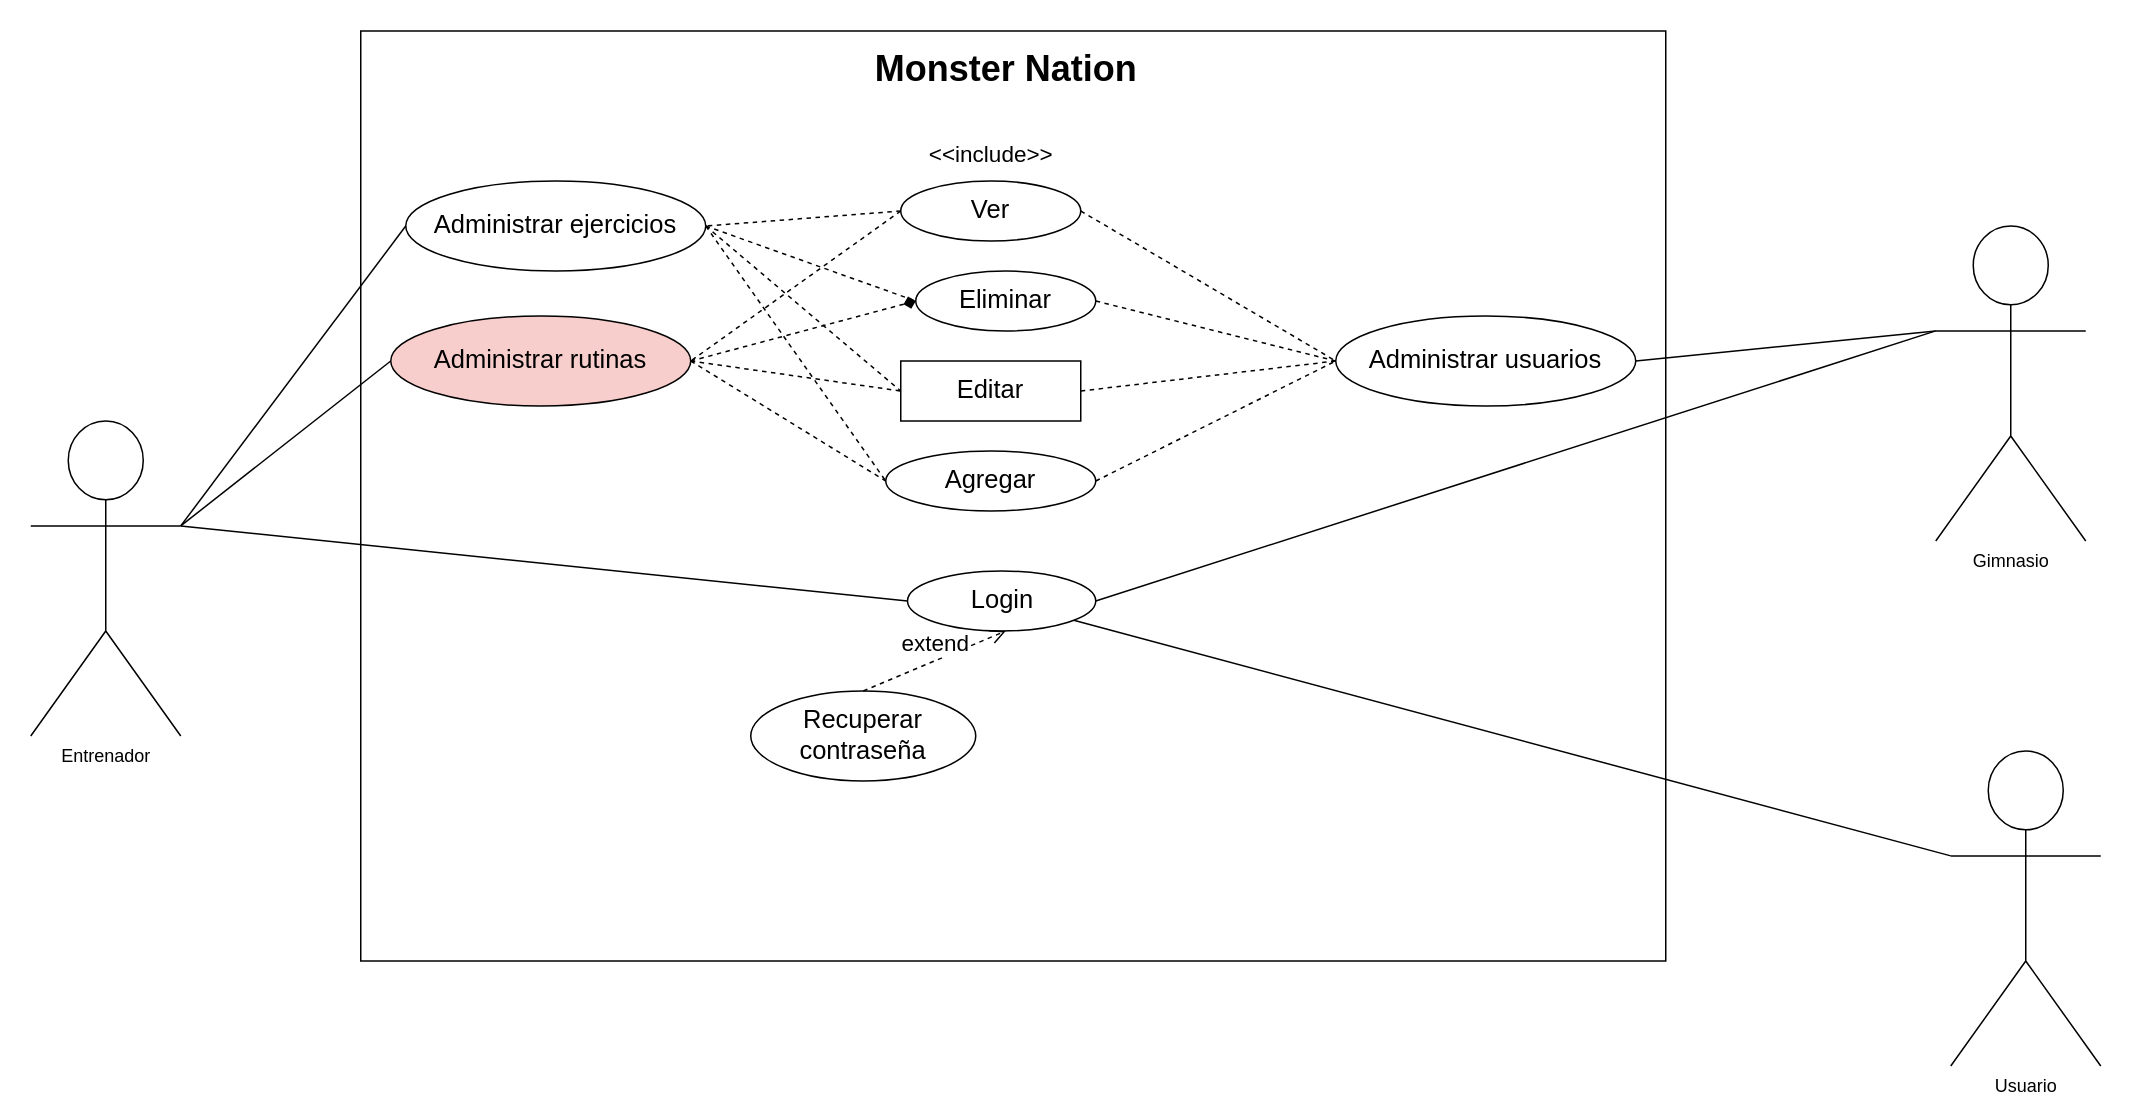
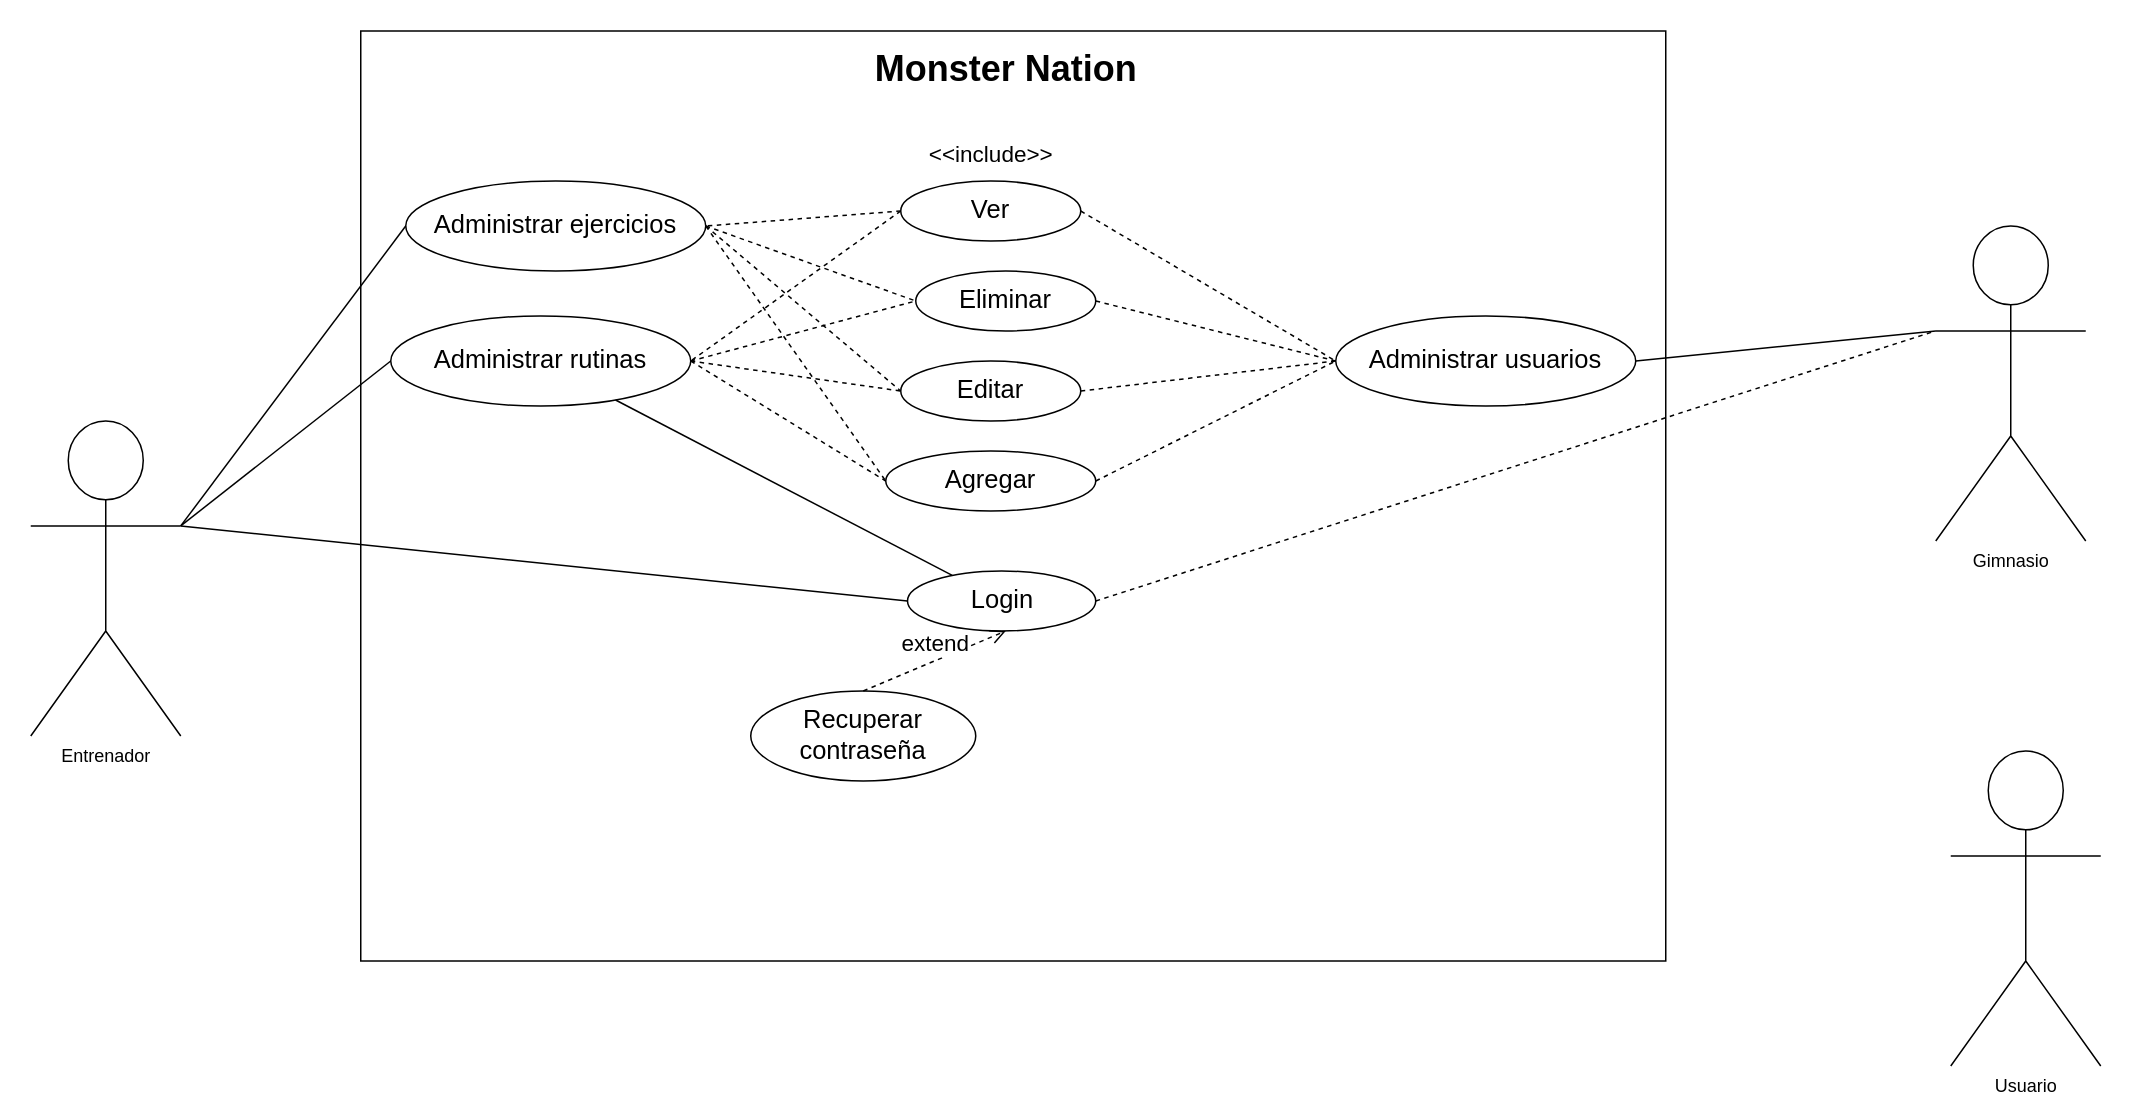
- <mxCell id="15" value="" style="endArrow=diamond;dashed=1;html=1;rounded=0;fontSize=24;exitX=1;exitY=0.5;exitDx=0;exitDy=0;entryX=0;entryY=0.5;entryDx=0;entryDy=0;" edge="1" parent="1" source="9" target="12"><mxGeometry width="50" height="50" relative="1" as="geometry"><mxPoint x="369" y="260" as="sourcePoint" /><mxPoint x="710" y="190" as="targetPoint" /></mxGeometry></mxCell>
+ <mxCell id="15" value="" style="endArrow=none;dashed=1;html=1;rounded=0;fontSize=24;exitX=1;exitY=0.5;exitDx=0;exitDy=0;entryX=0;entryY=0.5;entryDx=0;entryDy=0;" edge="1" parent="1" source="9" target="12"><mxGeometry width="50" height="50" relative="1" as="geometry"><mxPoint x="369" y="260" as="sourcePoint" /><mxPoint x="710" y="190" as="targetPoint" /></mxGeometry></mxCell>
- <mxCell id="9" value="Administrar rutinas" style="ellipse;whiteSpace=wrap;html=1;fontSize=17;fillColor=#f8cecc;" vertex="1" parent="1"><mxGeometry x="260" y="210" width="200" height="60" as="geometry" /></mxCell>
+ <mxCell id="9" value="Administrar rutinas" style="ellipse;whiteSpace=wrap;html=1;fontSize=17;" vertex="1" parent="1"><mxGeometry x="260" y="210" width="200" height="60" as="geometry" /></mxCell>
- <mxCell id="23" value="Editar" style="whiteSpace=wrap;html=1;fontSize=17;rounded=0;" vertex="1" parent="1"><mxGeometry x="600" y="240" width="120" height="40" as="geometry" /></mxCell>
+ <mxCell id="23" value="Editar" style="ellipse;whiteSpace=wrap;html=1;fontSize=17;" vertex="1" parent="1"><mxGeometry x="600" y="240" width="120" height="40" as="geometry" /></mxCell>
- <mxCell id="31" value="" style="endArrow=none;html=1;rounded=0;fontSize=24;exitX=1;exitY=0.5;exitDx=0;exitDy=0;entryX=0;entryY=0.333;entryDx=0;entryDy=0;entryPerimeter=0;" edge="1" parent="1" source="30" target="4"><mxGeometry width="50" height="50" relative="1" as="geometry"><mxPoint x="1100" y="250" as="sourcePoint" /><mxPoint x="1180" y="125" as="targetPoint" /></mxGeometry></mxCell>
+ <mxCell id="31" value="" style="endArrow=none;html=1;rounded=0;fontSize=24;exitX=1;exitY=0.5;exitDx=0;exitDy=0;entryX=0;entryY=0.333;entryDx=0;entryDy=0;entryPerimeter=0;dashed=1;" edge="1" parent="1" source="30" target="4"><mxGeometry width="50" height="50" relative="1" as="geometry"><mxPoint x="1100" y="250" as="sourcePoint" /><mxPoint x="1180" y="125" as="targetPoint" /></mxGeometry></mxCell>
- <mxCell id="32" value="" style="endArrow=none;html=1;rounded=0;fontSize=24;entryX=0;entryY=0.333;entryDx=0;entryDy=0;entryPerimeter=0;" edge="1" parent="1" source="30" target="3"><mxGeometry width="50" height="50" relative="1" as="geometry"><mxPoint x="796" y="490" as="sourcePoint" /><mxPoint x="1180" y="425" as="targetPoint" /></mxGeometry></mxCell>
+ <mxCell id="32" value="" style="endArrow=none;html=1;rounded=0;fontSize=24;" edge="1" parent="1" source="30" target="9"><mxGeometry width="50" height="50" relative="1" as="geometry"><mxPoint x="796" y="490" as="sourcePoint" /><mxPoint x="1180" y="425" as="targetPoint" /></mxGeometry></mxCell>
